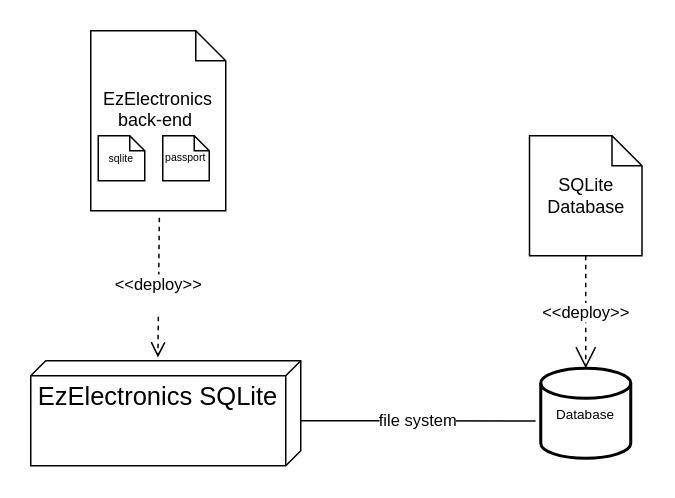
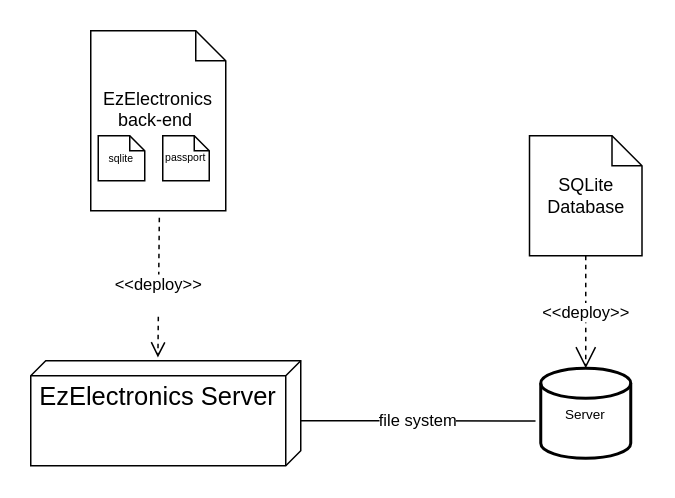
- <mxCell id="7" value="&lt;div style=&quot;&quot;&gt;&lt;span style=&quot;font-size: 9px; background-color: initial;&quot;&gt;Database&lt;/span&gt;&lt;/div&gt;" style="strokeWidth=2;html=1;shape=mxgraph.flowchart.database;whiteSpace=wrap;align=center;" vertex="1" parent="1"><mxGeometry x="360" y="245" width="60" height="60" as="geometry" /></mxCell>
+ <mxCell id="7" value="&lt;div style=&quot;&quot;&gt;&lt;span style=&quot;font-size: 9px; background-color: initial;&quot;&gt;Server&lt;/span&gt;&lt;/div&gt;" style="strokeWidth=2;html=1;shape=mxgraph.flowchart.database;whiteSpace=wrap;align=center;" vertex="1" parent="1"><mxGeometry x="360" y="245" width="60" height="60" as="geometry" /></mxCell>
- <mxCell id="2" value="EzElectronics SQLite" style="verticalAlign=top;align=center;spacingTop=8;spacingLeft=2;spacingRight=12;shape=cube;size=10;direction=south;fontStyle=0;html=1;whiteSpace=wrap;fontSize=17;" parent="1" vertex="1"><mxGeometry x="20" y="240" width="180" height="70" as="geometry" /></mxCell>
+ <mxCell id="2" value="EzElectronics Server" style="verticalAlign=top;align=center;spacingTop=8;spacingLeft=2;spacingRight=12;shape=cube;size=10;direction=south;fontStyle=0;html=1;whiteSpace=wrap;fontSize=17;" parent="1" vertex="1"><mxGeometry x="20" y="240" width="180" height="70" as="geometry" /></mxCell>
